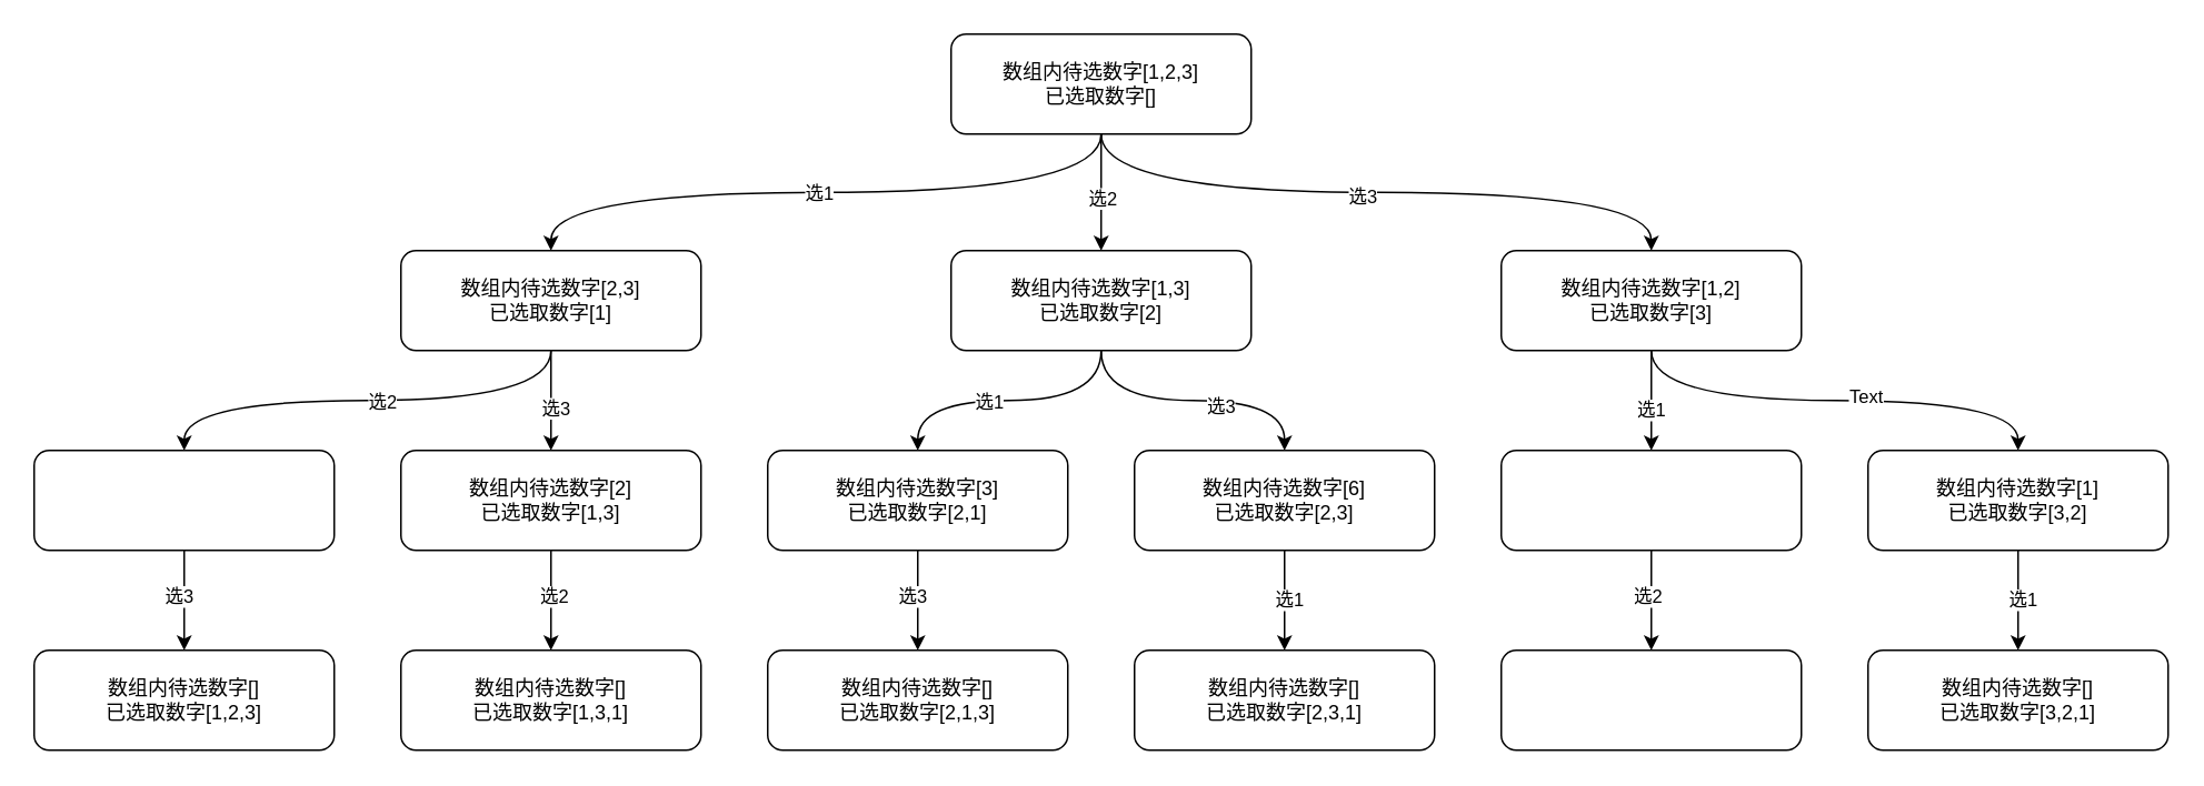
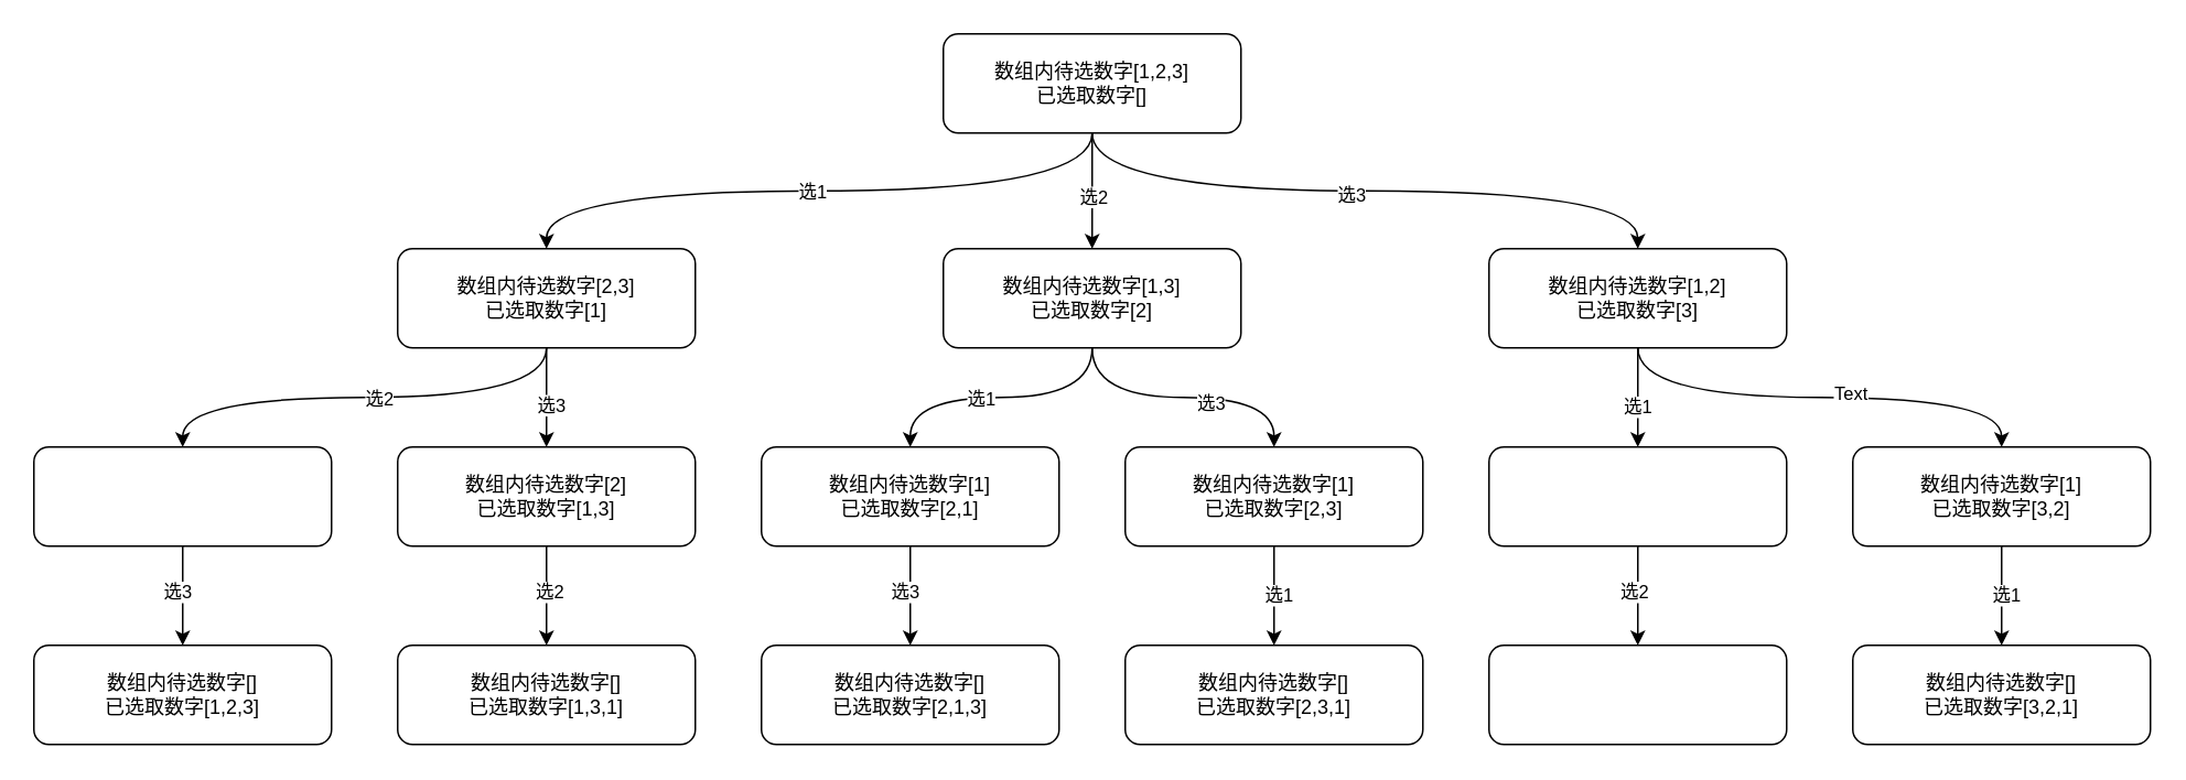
- <mxCell id="42" value="数组内待选数字[3]&lt;div&gt;已选取数字[2,1]&lt;/div&gt;" style="text;html=1;align=center;verticalAlign=middle;whiteSpace=wrap;rounded=0;" vertex="1" parent="1"><mxGeometry x="470" y="280" width="160" height="40" as="geometry" /></mxCell>
+ <mxCell id="42" value="数组内待选数字[1]&lt;div&gt;已选取数字[2,1]&lt;/div&gt;" style="text;html=1;align=center;verticalAlign=middle;whiteSpace=wrap;rounded=0;" vertex="1" parent="1"><mxGeometry x="470" y="280" width="160" height="40" as="geometry" /></mxCell>
- <mxCell id="46" value="数组内待选数字[6]&lt;div&gt;已选取数字[2,3]&lt;/div&gt;" style="text;html=1;align=center;verticalAlign=middle;whiteSpace=wrap;rounded=0;" vertex="1" parent="1"><mxGeometry x="690" y="280" width="160" height="40" as="geometry" /></mxCell>
+ <mxCell id="46" value="数组内待选数字[1]&lt;div&gt;已选取数字[2,3]&lt;/div&gt;" style="text;html=1;align=center;verticalAlign=middle;whiteSpace=wrap;rounded=0;" vertex="1" parent="1"><mxGeometry x="690" y="280" width="160" height="40" as="geometry" /></mxCell>
